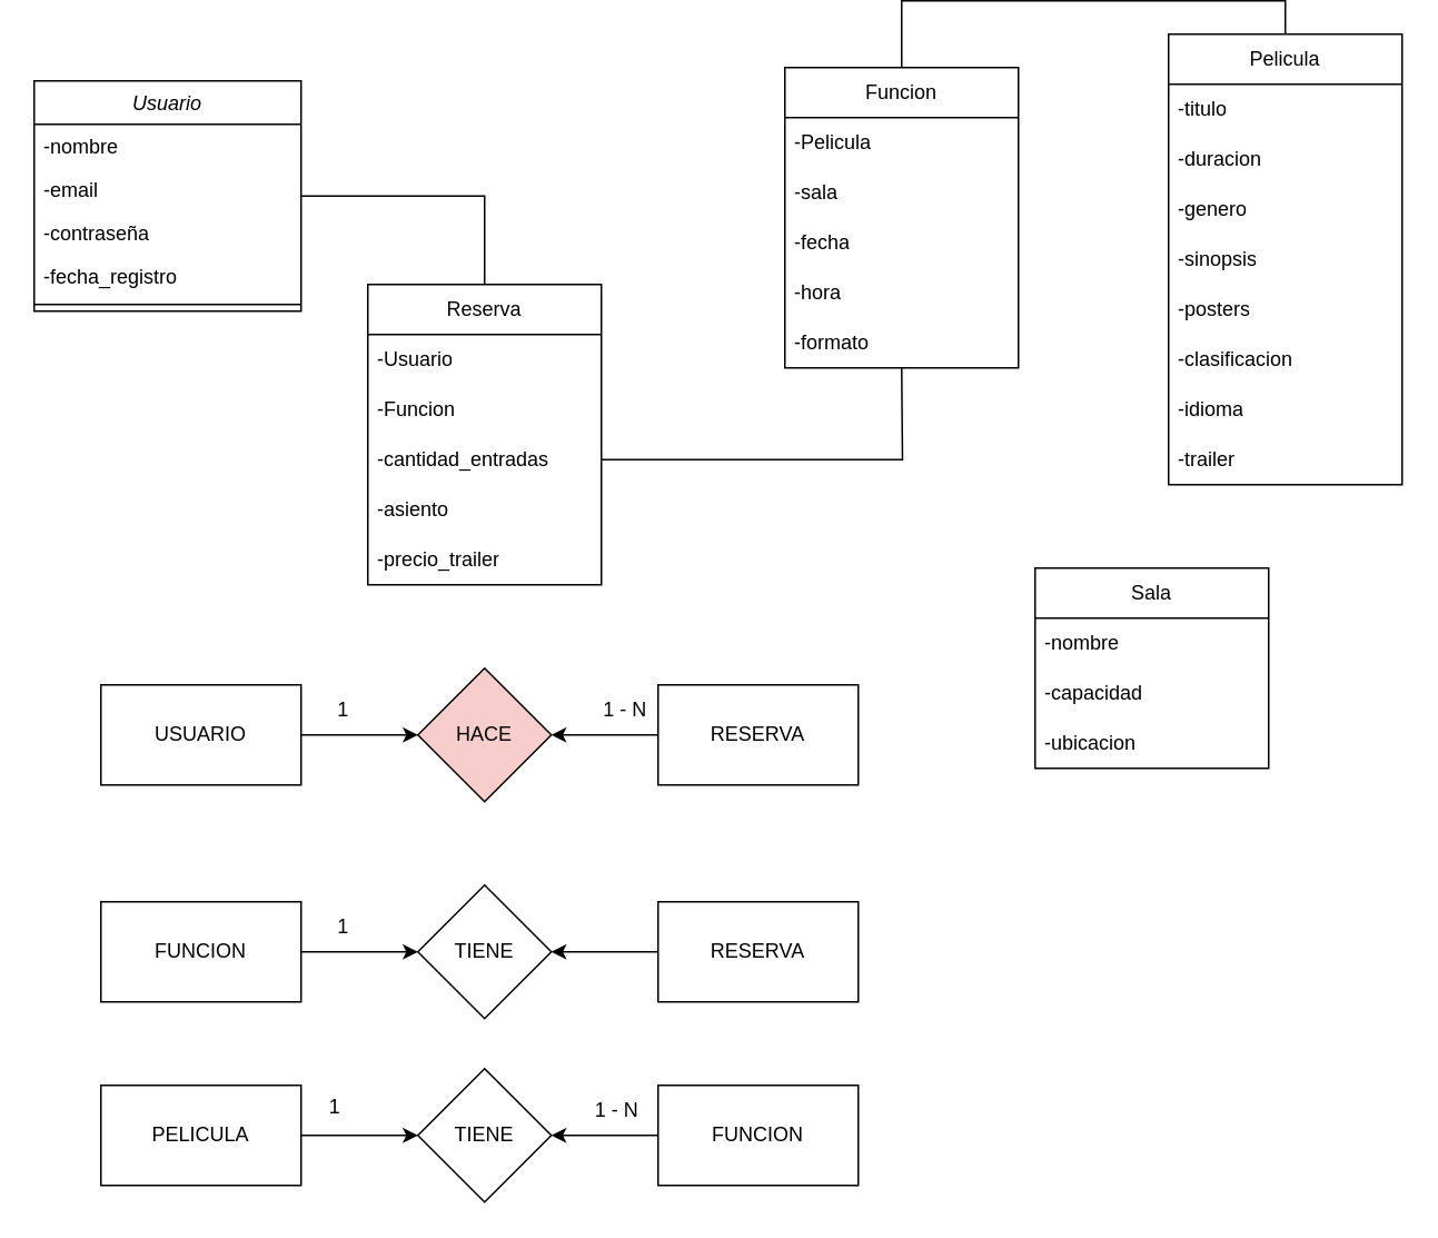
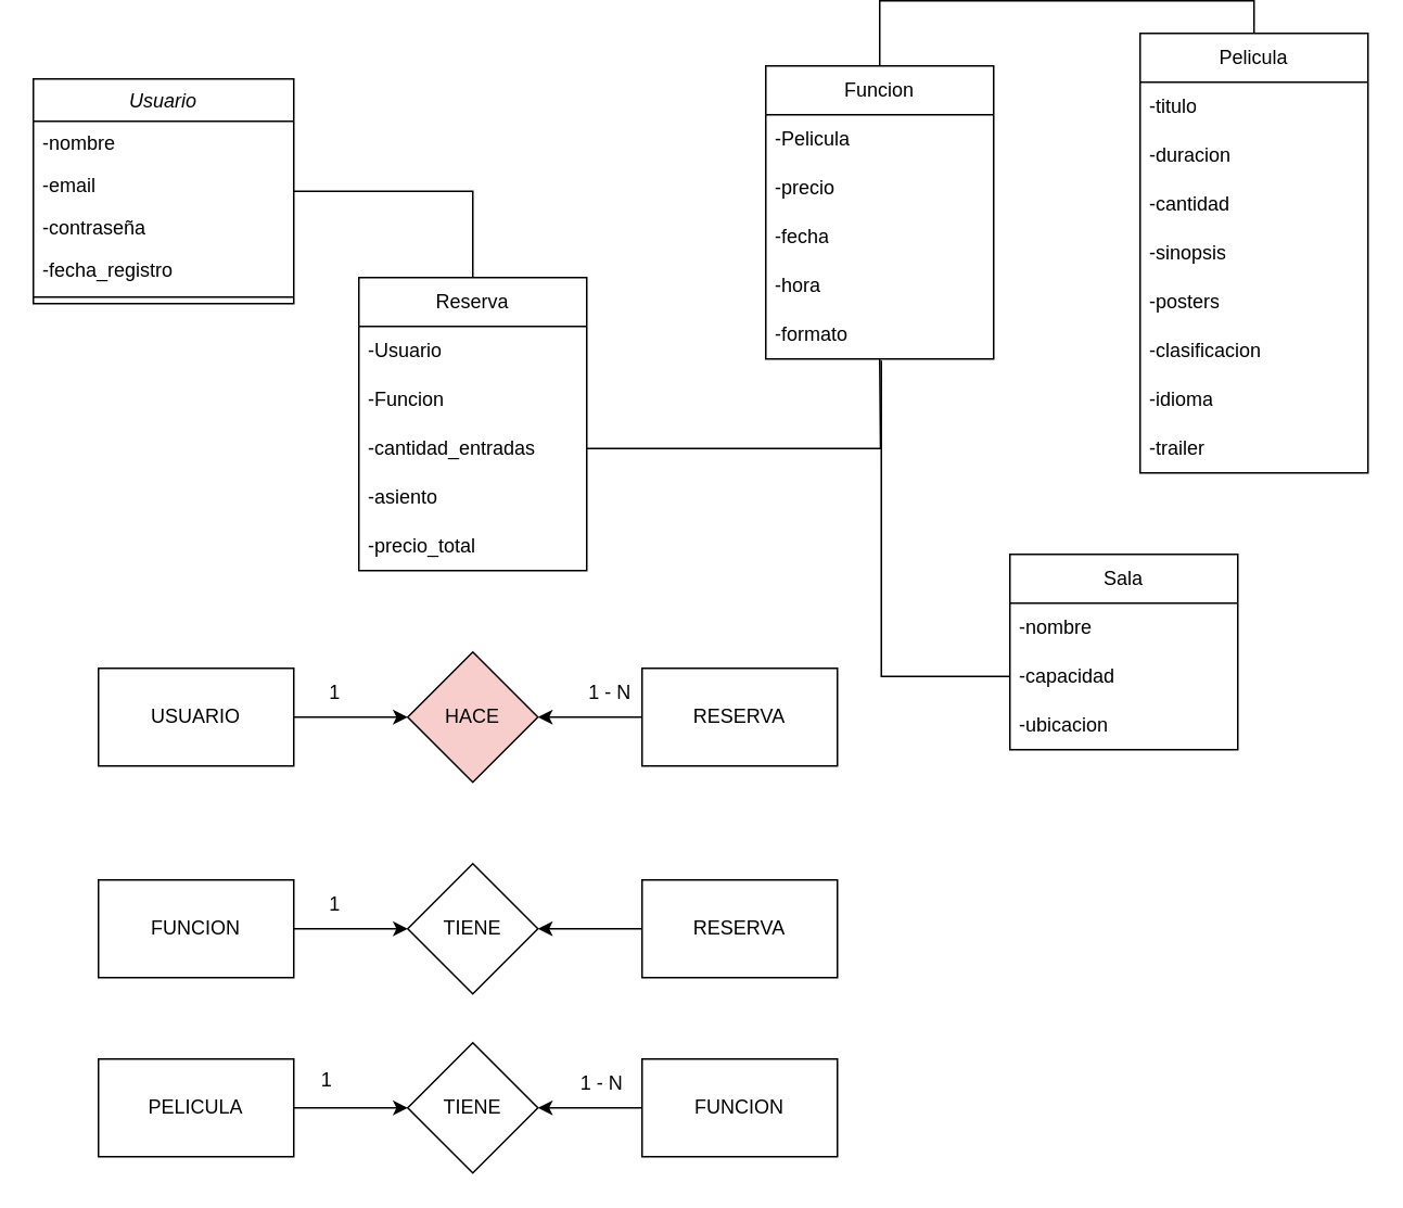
- <mxCell id="21" value="-sala" style="text;strokeColor=none;fillColor=none;align=left;verticalAlign=middle;spacingLeft=4;spacingRight=4;overflow=hidden;points=[[0,0.5],[1,0.5]];portConstraint=eastwest;rotatable=0;whiteSpace=wrap;html=1;" vertex="1" parent="19"><mxGeometry y="60" width="140" height="30" as="geometry" /></mxCell>
+ <mxCell id="21" value="-precio" style="text;strokeColor=none;fillColor=none;align=left;verticalAlign=middle;spacingLeft=4;spacingRight=4;overflow=hidden;points=[[0,0.5],[1,0.5]];portConstraint=eastwest;rotatable=0;whiteSpace=wrap;html=1;" vertex="1" parent="19"><mxGeometry y="60" width="140" height="30" as="geometry" /></mxCell>
- <mxCell id="13" value="-genero" style="text;strokeColor=none;fillColor=none;align=left;verticalAlign=middle;spacingLeft=4;spacingRight=4;overflow=hidden;points=[[0,0.5],[1,0.5]];portConstraint=eastwest;rotatable=0;whiteSpace=wrap;html=1;fontStyle=0" vertex="1" parent="10"><mxGeometry y="90" width="140" height="30" as="geometry" /></mxCell>
+ <mxCell id="13" value="-cantidad" style="text;strokeColor=none;fillColor=none;align=left;verticalAlign=middle;spacingLeft=4;spacingRight=4;overflow=hidden;points=[[0,0.5],[1,0.5]];portConstraint=eastwest;rotatable=0;whiteSpace=wrap;html=1;fontStyle=0" vertex="1" parent="10"><mxGeometry y="90" width="140" height="30" as="geometry" /></mxCell>
- <mxCell id="31" value="-precio_trailer" style="text;strokeColor=none;fillColor=none;align=left;verticalAlign=middle;spacingLeft=4;spacingRight=4;overflow=hidden;points=[[0,0.5],[1,0.5]];portConstraint=eastwest;rotatable=0;whiteSpace=wrap;html=1;" vertex="1" parent="25"><mxGeometry y="150" width="140" height="30" as="geometry" /></mxCell>
+ <mxCell id="31" value="-precio_total" style="text;strokeColor=none;fillColor=none;align=left;verticalAlign=middle;spacingLeft=4;spacingRight=4;overflow=hidden;points=[[0,0.5],[1,0.5]];portConstraint=eastwest;rotatable=0;whiteSpace=wrap;html=1;" vertex="1" parent="25"><mxGeometry y="150" width="140" height="30" as="geometry" /></mxCell>
+ <mxCell id="56" style="edgeStyle=orthogonalEdgeStyle;rounded=0;orthogonalLoop=1;jettySize=auto;html=1;exitX=0;exitY=0.5;exitDx=0;exitDy=0;entryX=0.507;entryY=1.033;entryDx=0;entryDy=0;entryPerimeter=0;endArrow=none;endFill=0;" edge="1" parent="1" source="54" target="24"><mxGeometry relative="1" as="geometry" /></mxCell>
